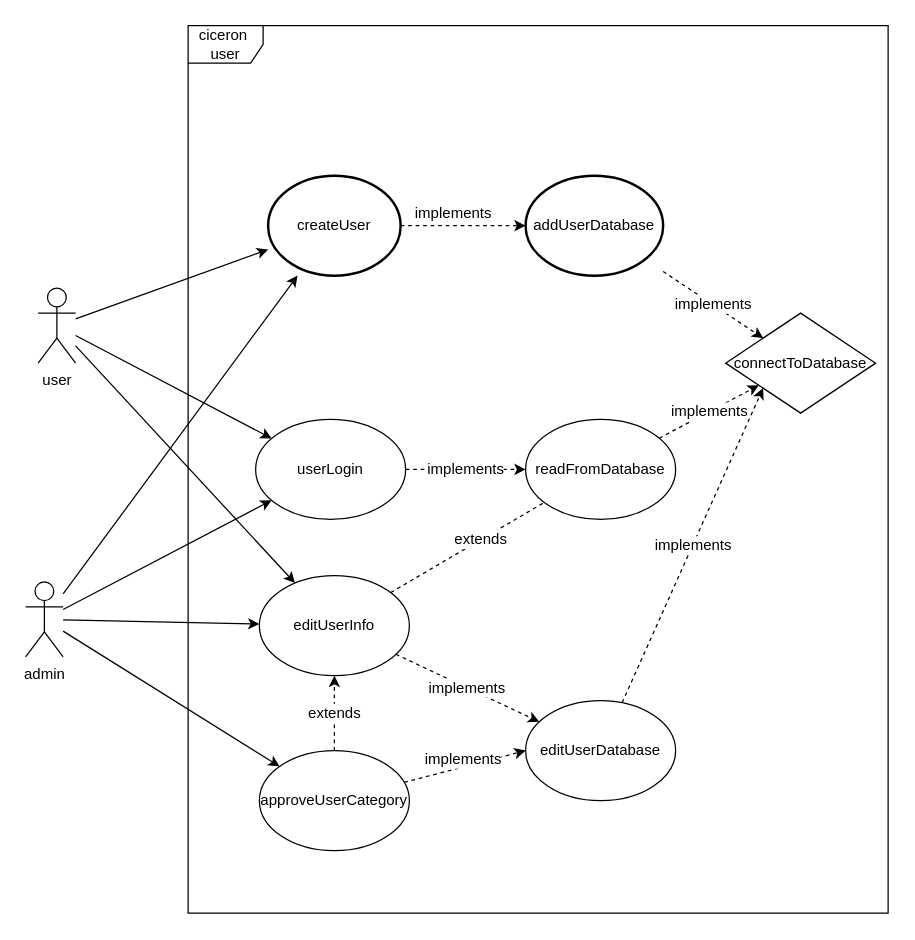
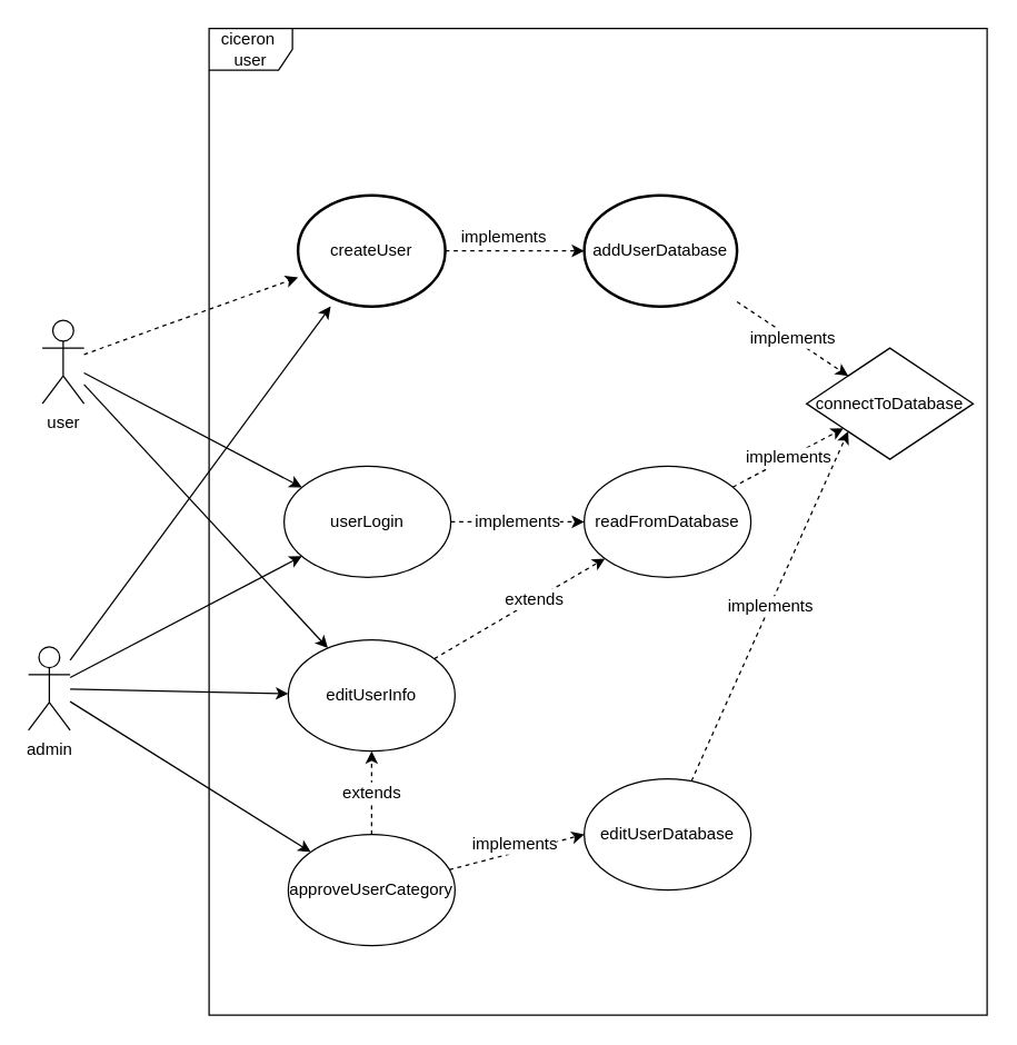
- <mxCell id="3" style="orthogonalLoop=1;jettySize=auto;html=1;fontSize=12;sketch=0;shadow=0;" edge="1" parent="1" source="6" target="14"><mxGeometry relative="1" as="geometry" /></mxCell>
+ <mxCell id="3" style="orthogonalLoop=1;jettySize=auto;html=1;fontSize=12;sketch=0;shadow=0;dashed=1;" edge="1" parent="1" source="6" target="14"><mxGeometry relative="1" as="geometry" /></mxCell>
- <mxCell id="23" style="edgeStyle=none;rounded=0;sketch=0;orthogonalLoop=1;jettySize=auto;html=1;shadow=0;fontSize=12;dashed=1;endArrow=none;" edge="1" parent="1" source="31" target="28"><mxGeometry relative="1" as="geometry" /></mxCell>
+ <mxCell id="23" style="edgeStyle=none;rounded=0;sketch=0;orthogonalLoop=1;jettySize=auto;html=1;shadow=0;fontSize=12;dashed=1;" edge="1" parent="1" source="31" target="28"><mxGeometry relative="1" as="geometry" /></mxCell>
- <mxCell id="30" value="implements" style="edgeStyle=none;rounded=0;sketch=0;orthogonalLoop=1;jettySize=auto;html=1;shadow=0;dashed=1;fontSize=12;" edge="1" parent="1" source="31" target="26"><mxGeometry relative="1" as="geometry" /></mxCell>
